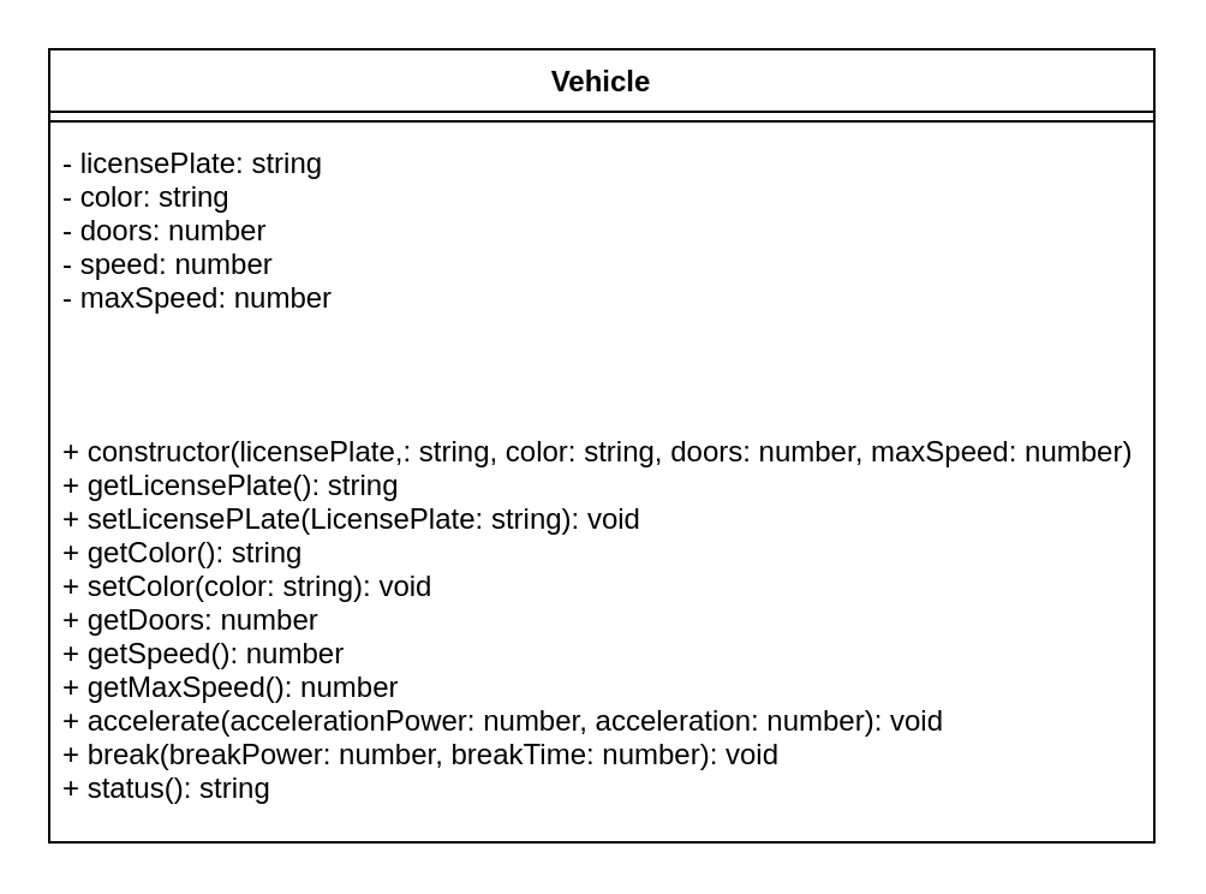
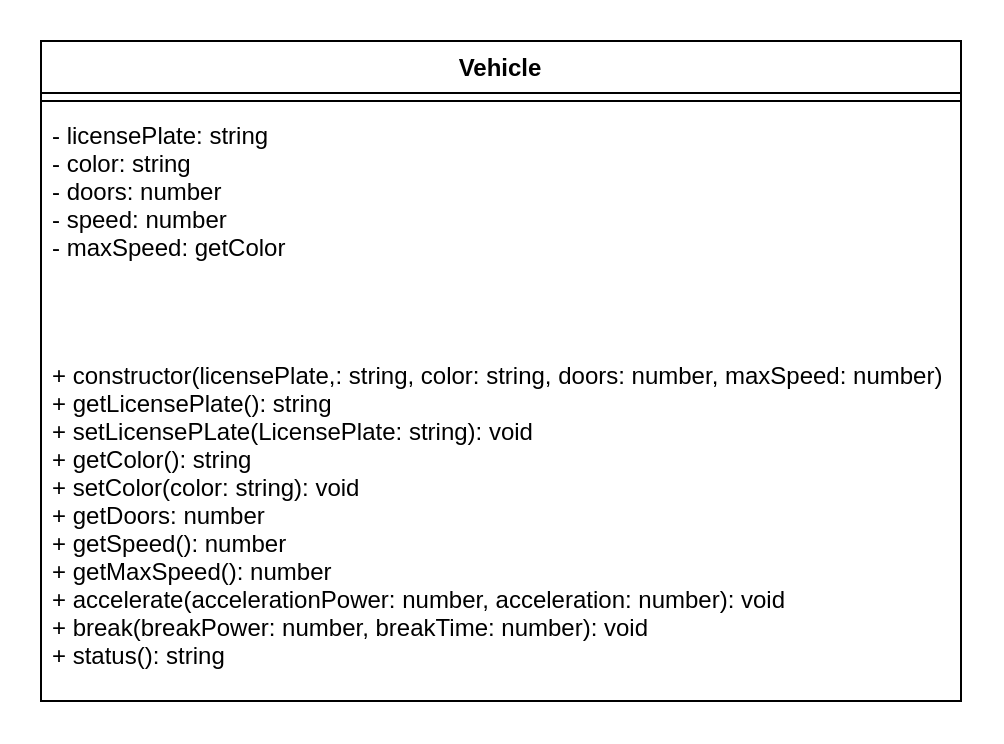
- <mxCell id="4" value="- licensePlate: string&#10;- color: string&#10;- doors: number&#10;- speed: number&#10;- maxSpeed: number" style="text;strokeColor=none;fillColor=none;align=left;verticalAlign=top;spacingLeft=4;spacingRight=4;overflow=hidden;rotatable=0;points=[[0,0.5],[1,0.5]];portConstraint=eastwest;" vertex="1" parent="2"><mxGeometry y="34" width="460" height="120" as="geometry" /></mxCell>
+ <mxCell id="4" value="- licensePlate: string&#10;- color: string&#10;- doors: number&#10;- speed: number&#10;- maxSpeed: getColor" style="text;strokeColor=none;fillColor=none;align=left;verticalAlign=top;spacingLeft=4;spacingRight=4;overflow=hidden;rotatable=0;points=[[0,0.5],[1,0.5]];portConstraint=eastwest;" vertex="1" parent="2"><mxGeometry y="34" width="460" height="120" as="geometry" /></mxCell>
